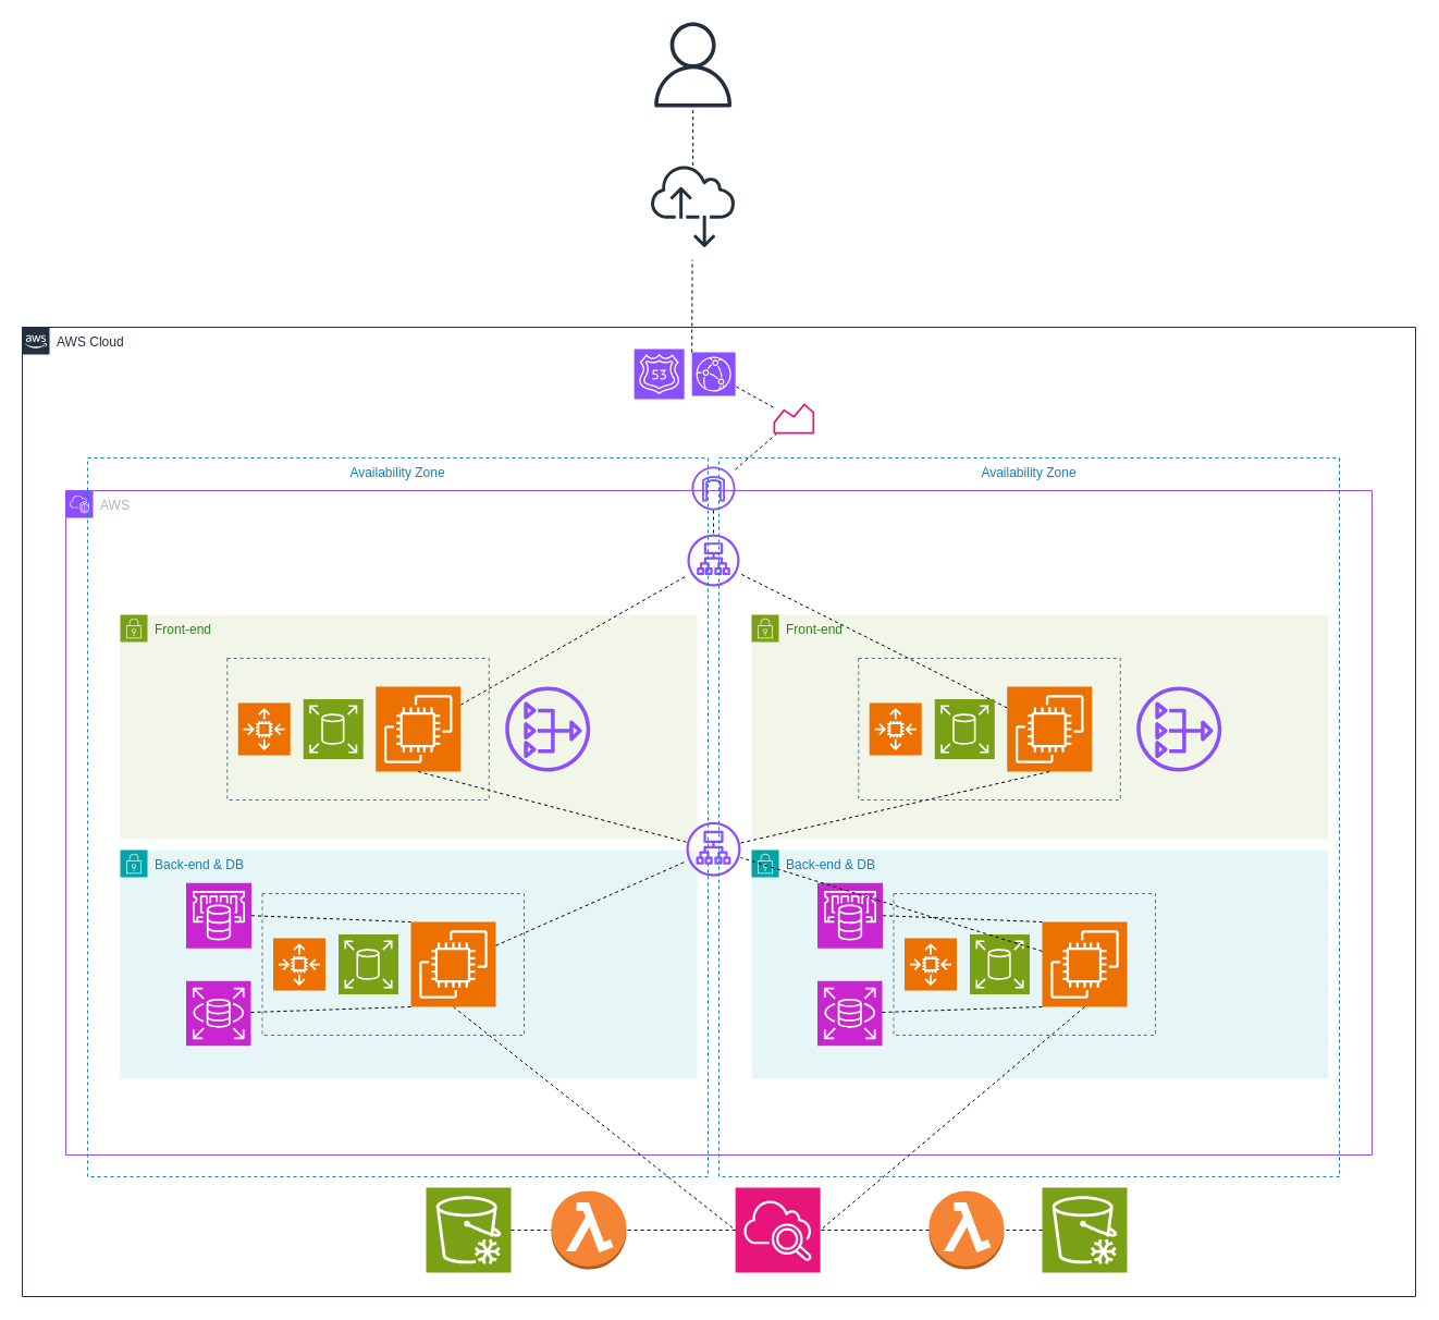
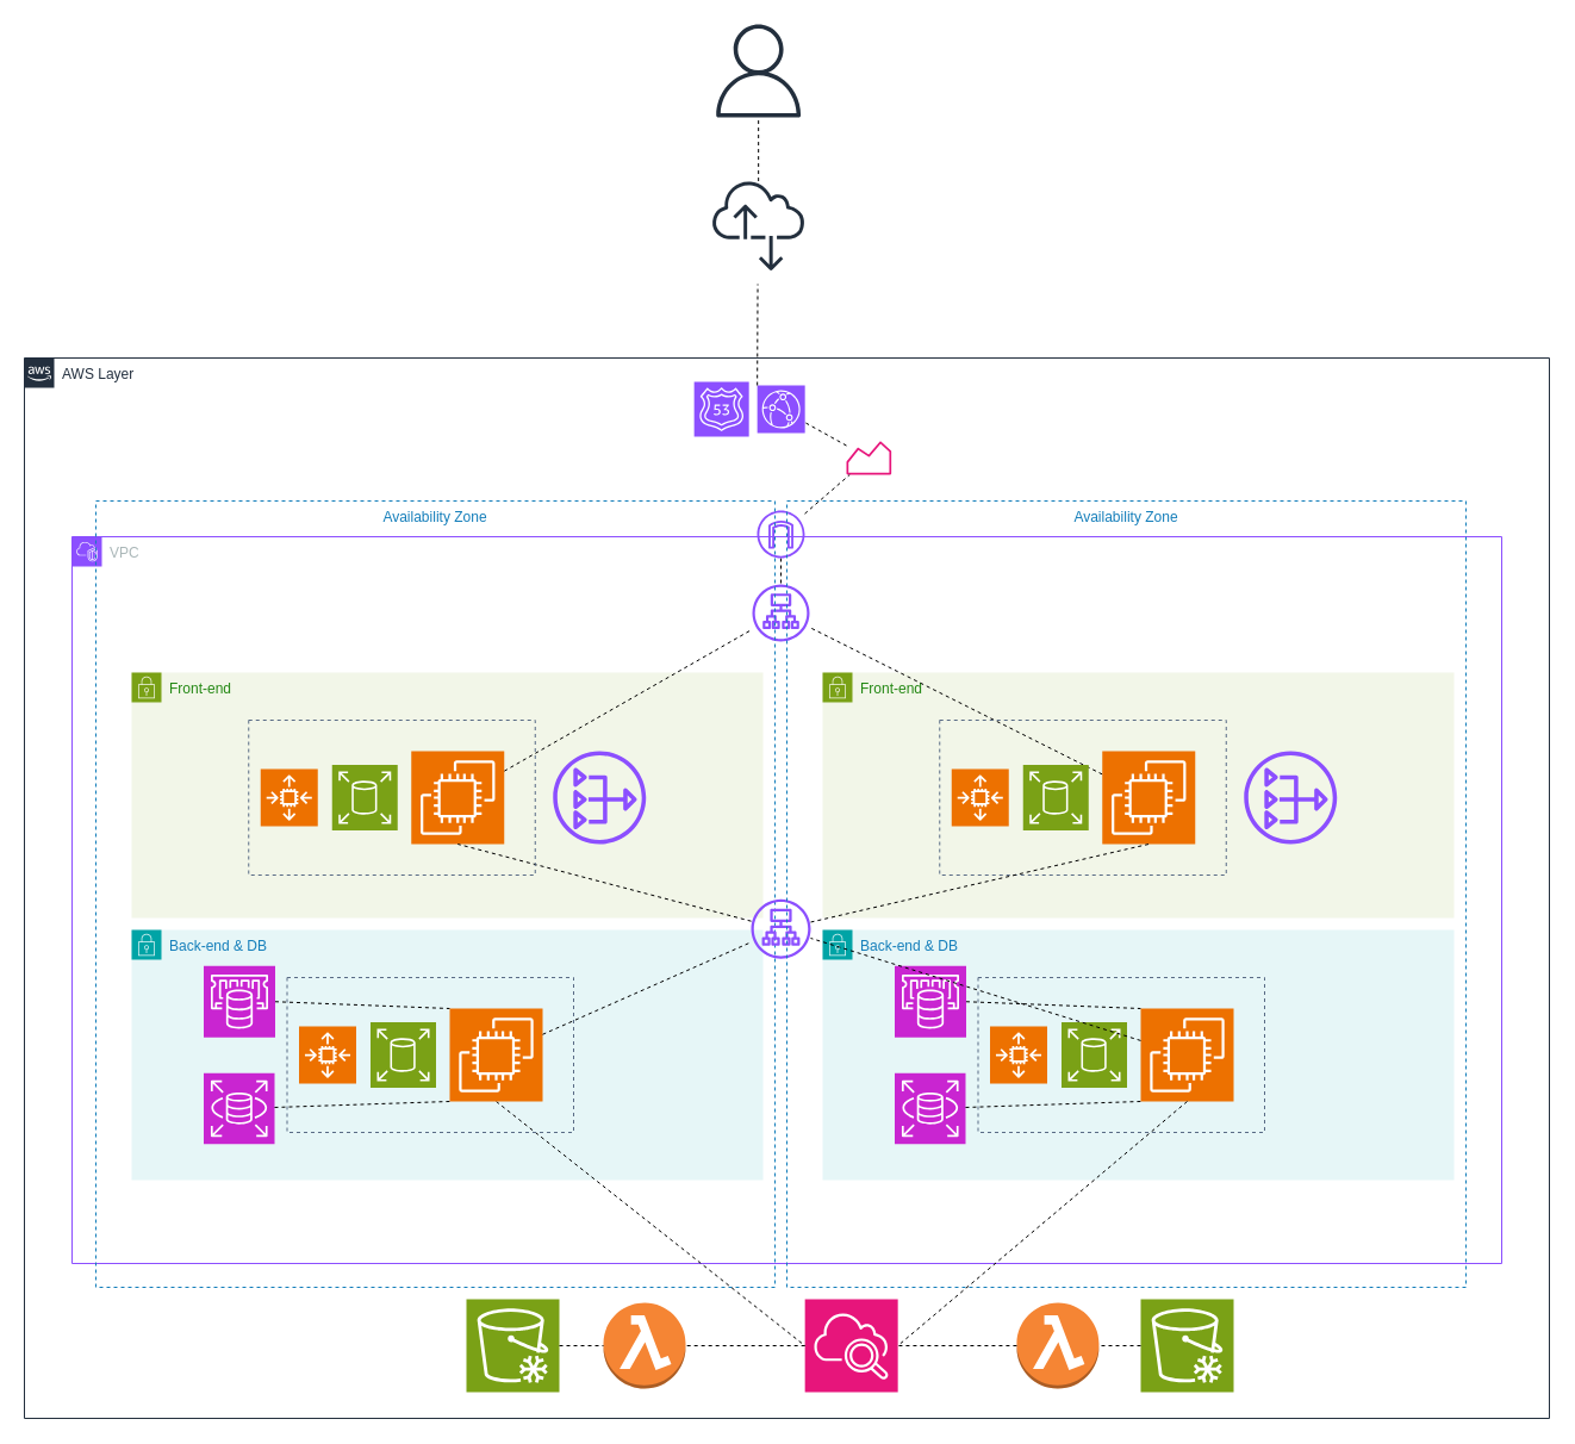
- <mxCell id="3" value="AWS Cloud" style="points=[[0,0],[0.25,0],[0.5,0],[0.75,0],[1,0],[1,0.25],[1,0.5],[1,0.75],[1,1],[0.75,1],[0.5,1],[0.25,1],[0,1],[0,0.75],[0,0.5],[0,0.25]];outlineConnect=0;gradientColor=none;html=1;whiteSpace=wrap;fontSize=12;fontStyle=0;container=1;pointerEvents=0;collapsible=0;recursiveResize=0;shape=mxgraph.aws4.group;grIcon=mxgraph.aws4.group_aws_cloud_alt;strokeColor=#232F3E;fillColor=none;verticalAlign=top;align=left;spacingLeft=30;fontColor=#232F3E;dashed=0;movable=1;resizable=1;rotatable=1;deletable=1;editable=1;locked=0;connectable=1;" parent="1" vertex="1"><mxGeometry x="20" y="300" width="1280" height="890" as="geometry" /></mxCell>
+ <mxCell id="3" value="AWS Layer" style="points=[[0,0],[0.25,0],[0.5,0],[0.75,0],[1,0],[1,0.25],[1,0.5],[1,0.75],[1,1],[0.75,1],[0.5,1],[0.25,1],[0,1],[0,0.75],[0,0.5],[0,0.25]];outlineConnect=0;gradientColor=none;html=1;whiteSpace=wrap;fontSize=12;fontStyle=0;container=1;pointerEvents=0;collapsible=0;recursiveResize=0;shape=mxgraph.aws4.group;grIcon=mxgraph.aws4.group_aws_cloud_alt;strokeColor=#232F3E;fillColor=none;verticalAlign=top;align=left;spacingLeft=30;fontColor=#232F3E;dashed=0;movable=1;resizable=1;rotatable=1;deletable=1;editable=1;locked=0;connectable=1;" parent="1" vertex="1"><mxGeometry x="20" y="300" width="1280" height="890" as="geometry" /></mxCell>
- <mxCell id="2" value="AWS" style="points=[[0,0],[0.25,0],[0.5,0],[0.75,0],[1,0],[1,0.25],[1,0.5],[1,0.75],[1,1],[0.75,1],[0.5,1],[0.25,1],[0,1],[0,0.75],[0,0.5],[0,0.25]];outlineConnect=0;gradientColor=none;html=1;whiteSpace=wrap;fontSize=12;fontStyle=0;container=1;pointerEvents=0;collapsible=0;recursiveResize=0;shape=mxgraph.aws4.group;grIcon=mxgraph.aws4.group_vpc2;strokeColor=#8C4FFF;fillColor=none;verticalAlign=top;align=left;spacingLeft=30;fontColor=#AAB7B8;dashed=0;movable=1;resizable=1;rotatable=1;deletable=1;editable=1;locked=0;connectable=1;" parent="1" vertex="1"><mxGeometry x="60" y="450" width="1200" height="610" as="geometry" /></mxCell>
+ <mxCell id="2" value="VPC" style="points=[[0,0],[0.25,0],[0.5,0],[0.75,0],[1,0],[1,0.25],[1,0.5],[1,0.75],[1,1],[0.75,1],[0.5,1],[0.25,1],[0,1],[0,0.75],[0,0.5],[0,0.25]];outlineConnect=0;gradientColor=none;html=1;whiteSpace=wrap;fontSize=12;fontStyle=0;container=1;pointerEvents=0;collapsible=0;recursiveResize=0;shape=mxgraph.aws4.group;grIcon=mxgraph.aws4.group_vpc2;strokeColor=#8C4FFF;fillColor=none;verticalAlign=top;align=left;spacingLeft=30;fontColor=#AAB7B8;dashed=0;movable=1;resizable=1;rotatable=1;deletable=1;editable=1;locked=0;connectable=1;" parent="1" vertex="1"><mxGeometry x="60" y="450" width="1200" height="610" as="geometry" /></mxCell>
